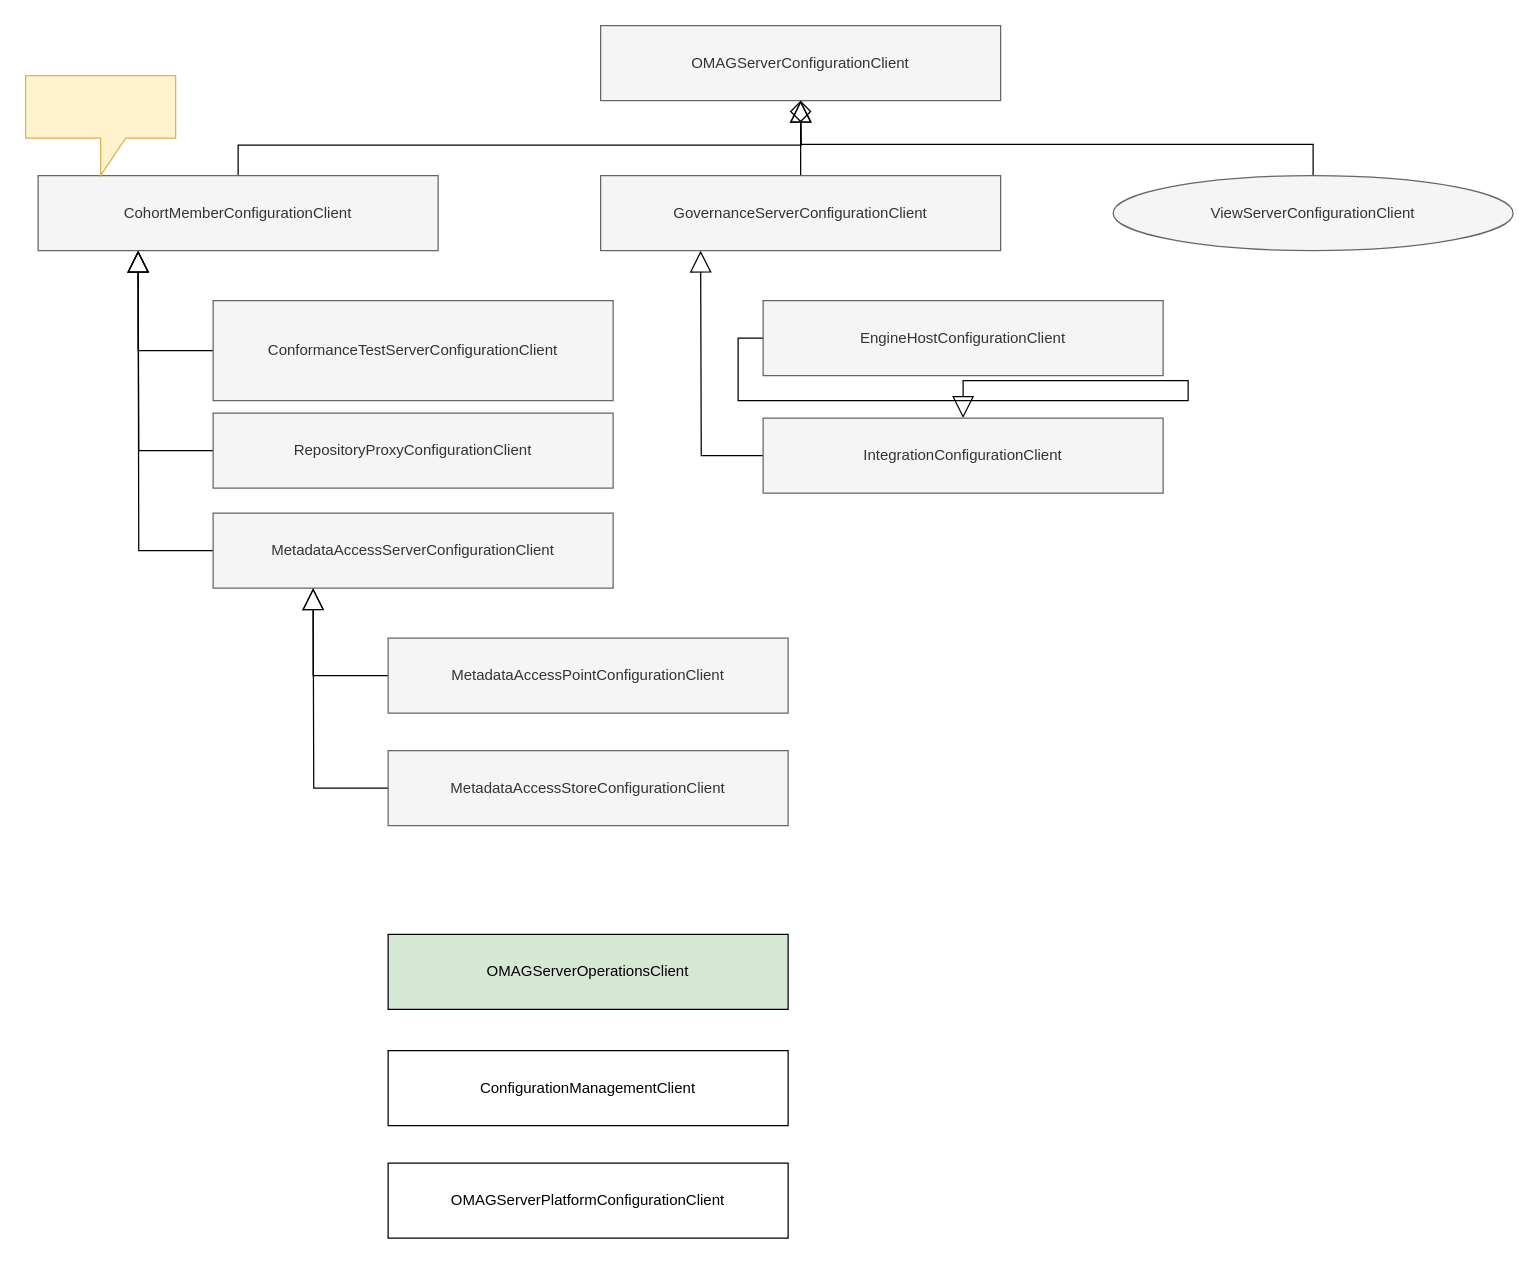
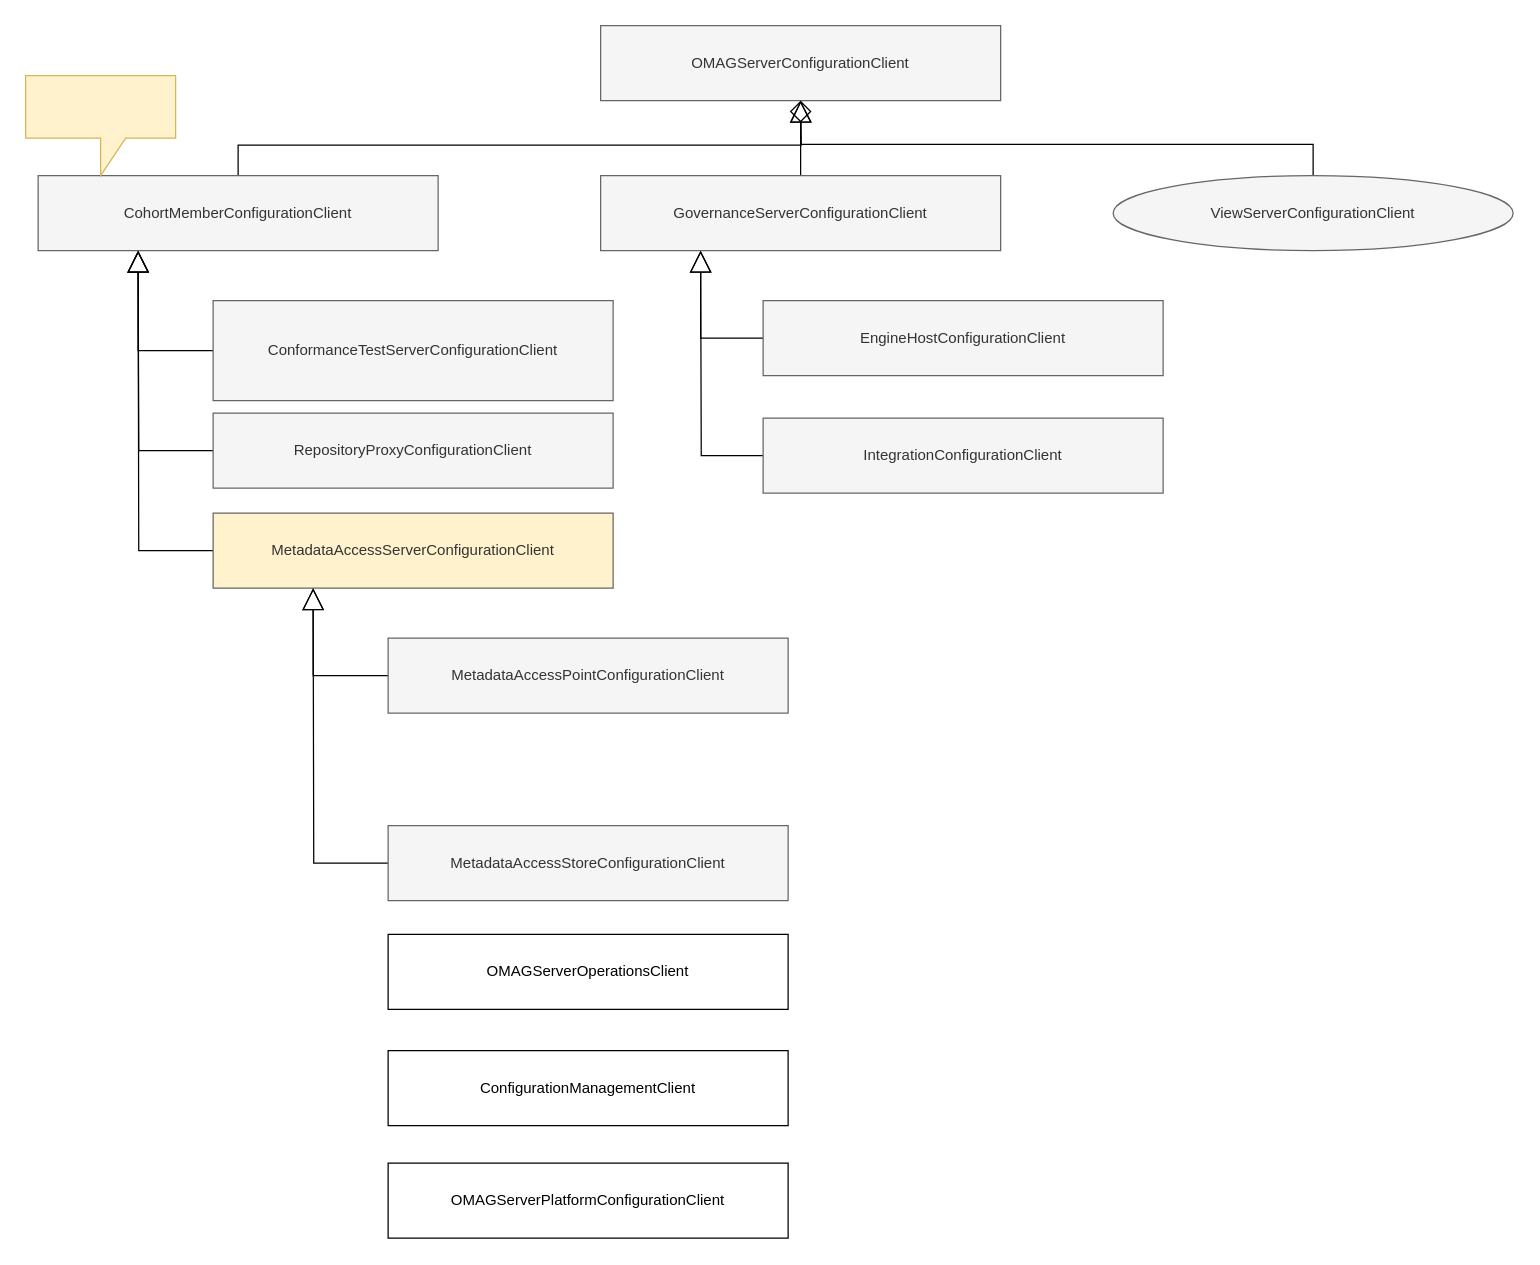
- <mxCell id="8" style="edgeStyle=orthogonalEdgeStyle;rounded=0;orthogonalLoop=1;jettySize=auto;html=1;exitX=0;exitY=0.5;exitDx=0;exitDy=0;endArrow=block;endFill=0;endSize=15;" edge="1" parent="1" source="9" target="13"><mxGeometry relative="1" as="geometry" /></mxCell>
+ <mxCell id="8" style="edgeStyle=orthogonalEdgeStyle;rounded=0;orthogonalLoop=1;jettySize=auto;html=1;exitX=0;exitY=0.5;exitDx=0;exitDy=0;entryX=0.25;entryY=1;entryDx=0;entryDy=0;endArrow=block;endFill=0;endSize=15;" edge="1" parent="1" source="9" target="11"><mxGeometry relative="1" as="geometry" /></mxCell>
- <mxCell id="15" value="MetadataAccessServerConfigurationClient" style="rounded=0;whiteSpace=wrap;html=1;fillColor=#f5f5f5;fontColor=#333333;strokeColor=#666666;" vertex="1" parent="1"><mxGeometry x="170" y="410" width="320" height="60" as="geometry" /></mxCell>
+ <mxCell id="15" value="MetadataAccessServerConfigurationClient" style="rounded=0;whiteSpace=wrap;html=1;fillColor=#fff2cc;fontColor=#333333;strokeColor=#666666;" vertex="1" parent="1"><mxGeometry x="170" y="410" width="320" height="60" as="geometry" /></mxCell>
- <mxCell id="19" value="MetadataAccessStoreConfigurationClient" style="rounded=0;whiteSpace=wrap;html=1;fillColor=#f5f5f5;fontColor=#333333;strokeColor=#666666;" vertex="1" parent="1"><mxGeometry x="310" y="600" width="320" height="60" as="geometry" /></mxCell>
+ <mxCell id="19" value="MetadataAccessStoreConfigurationClient" style="rounded=0;whiteSpace=wrap;html=1;fillColor=#f5f5f5;fontColor=#333333;strokeColor=#666666;" vertex="1" parent="1"><mxGeometry x="310" y="660" width="320" height="60" as="geometry" /></mxCell>
- <mxCell id="20" value="OMAGServerOperationsClient" style="rounded=0;whiteSpace=wrap;html=1;fillColor=#d5e8d4;" vertex="1" parent="1"><mxGeometry x="310" y="747" width="320" height="60" as="geometry" /></mxCell>
+ <mxCell id="20" value="OMAGServerOperationsClient" style="rounded=0;whiteSpace=wrap;html=1;" vertex="1" parent="1"><mxGeometry x="310" y="747" width="320" height="60" as="geometry" /></mxCell>
